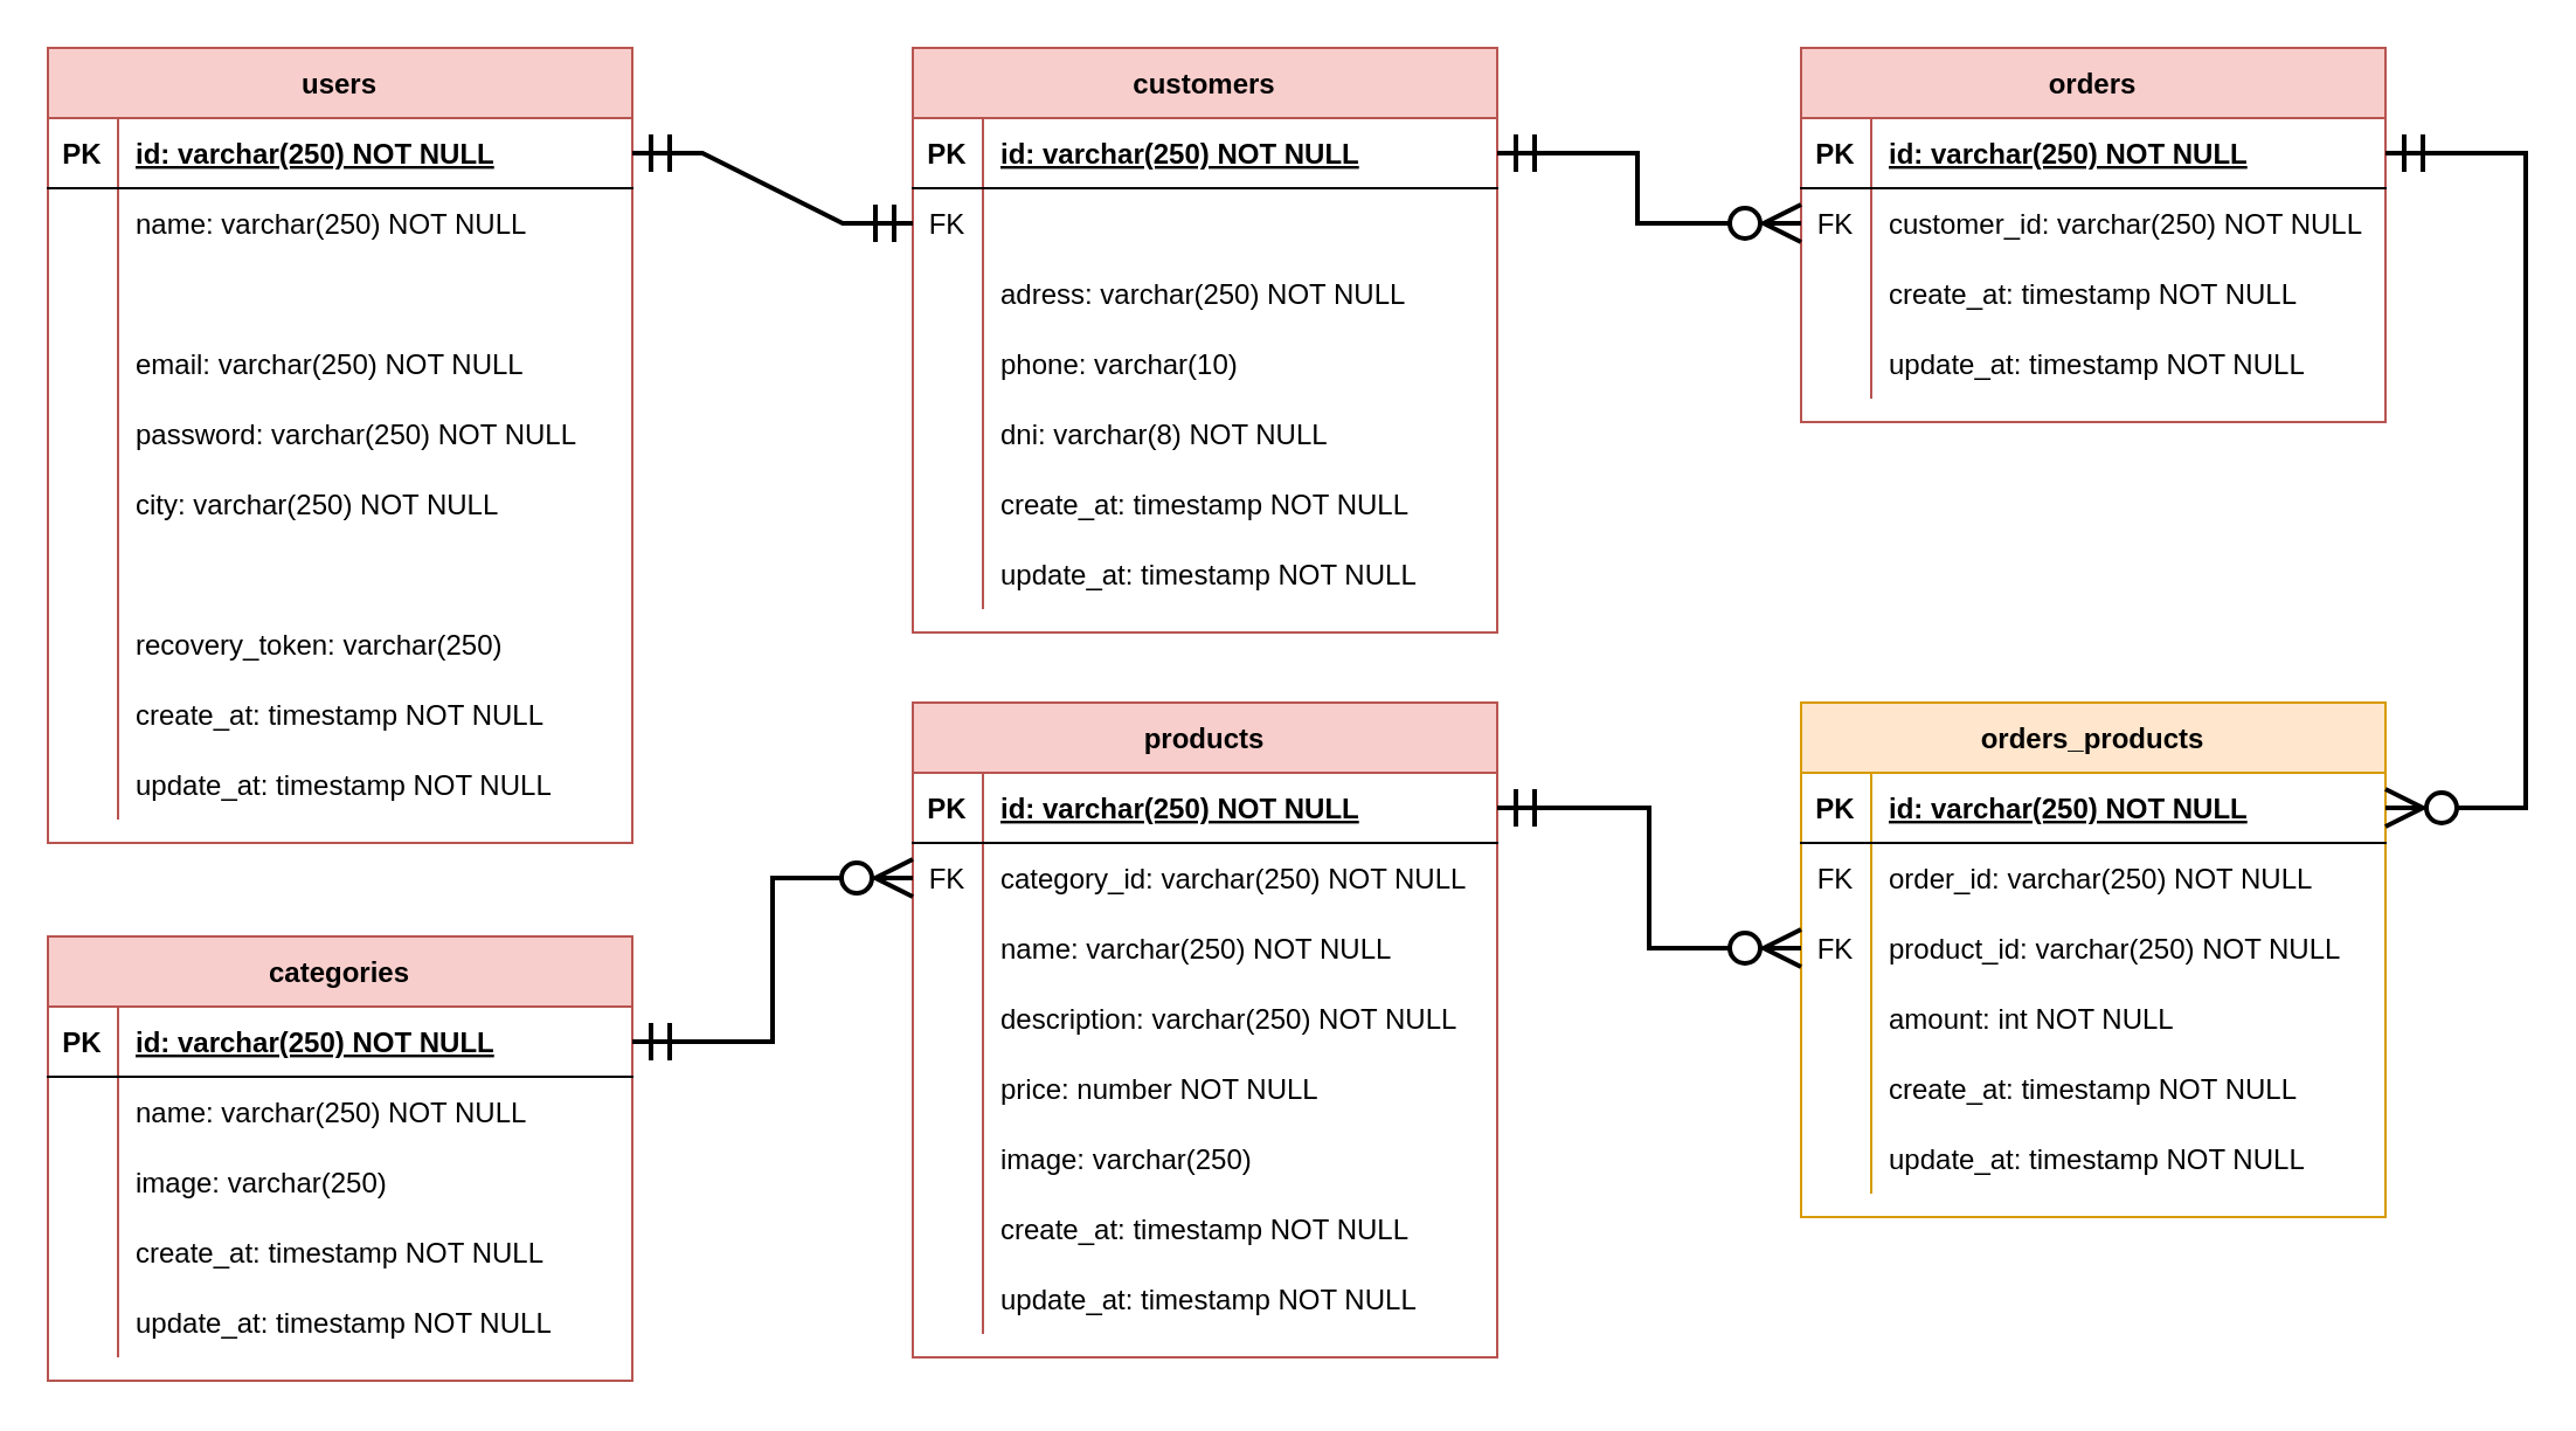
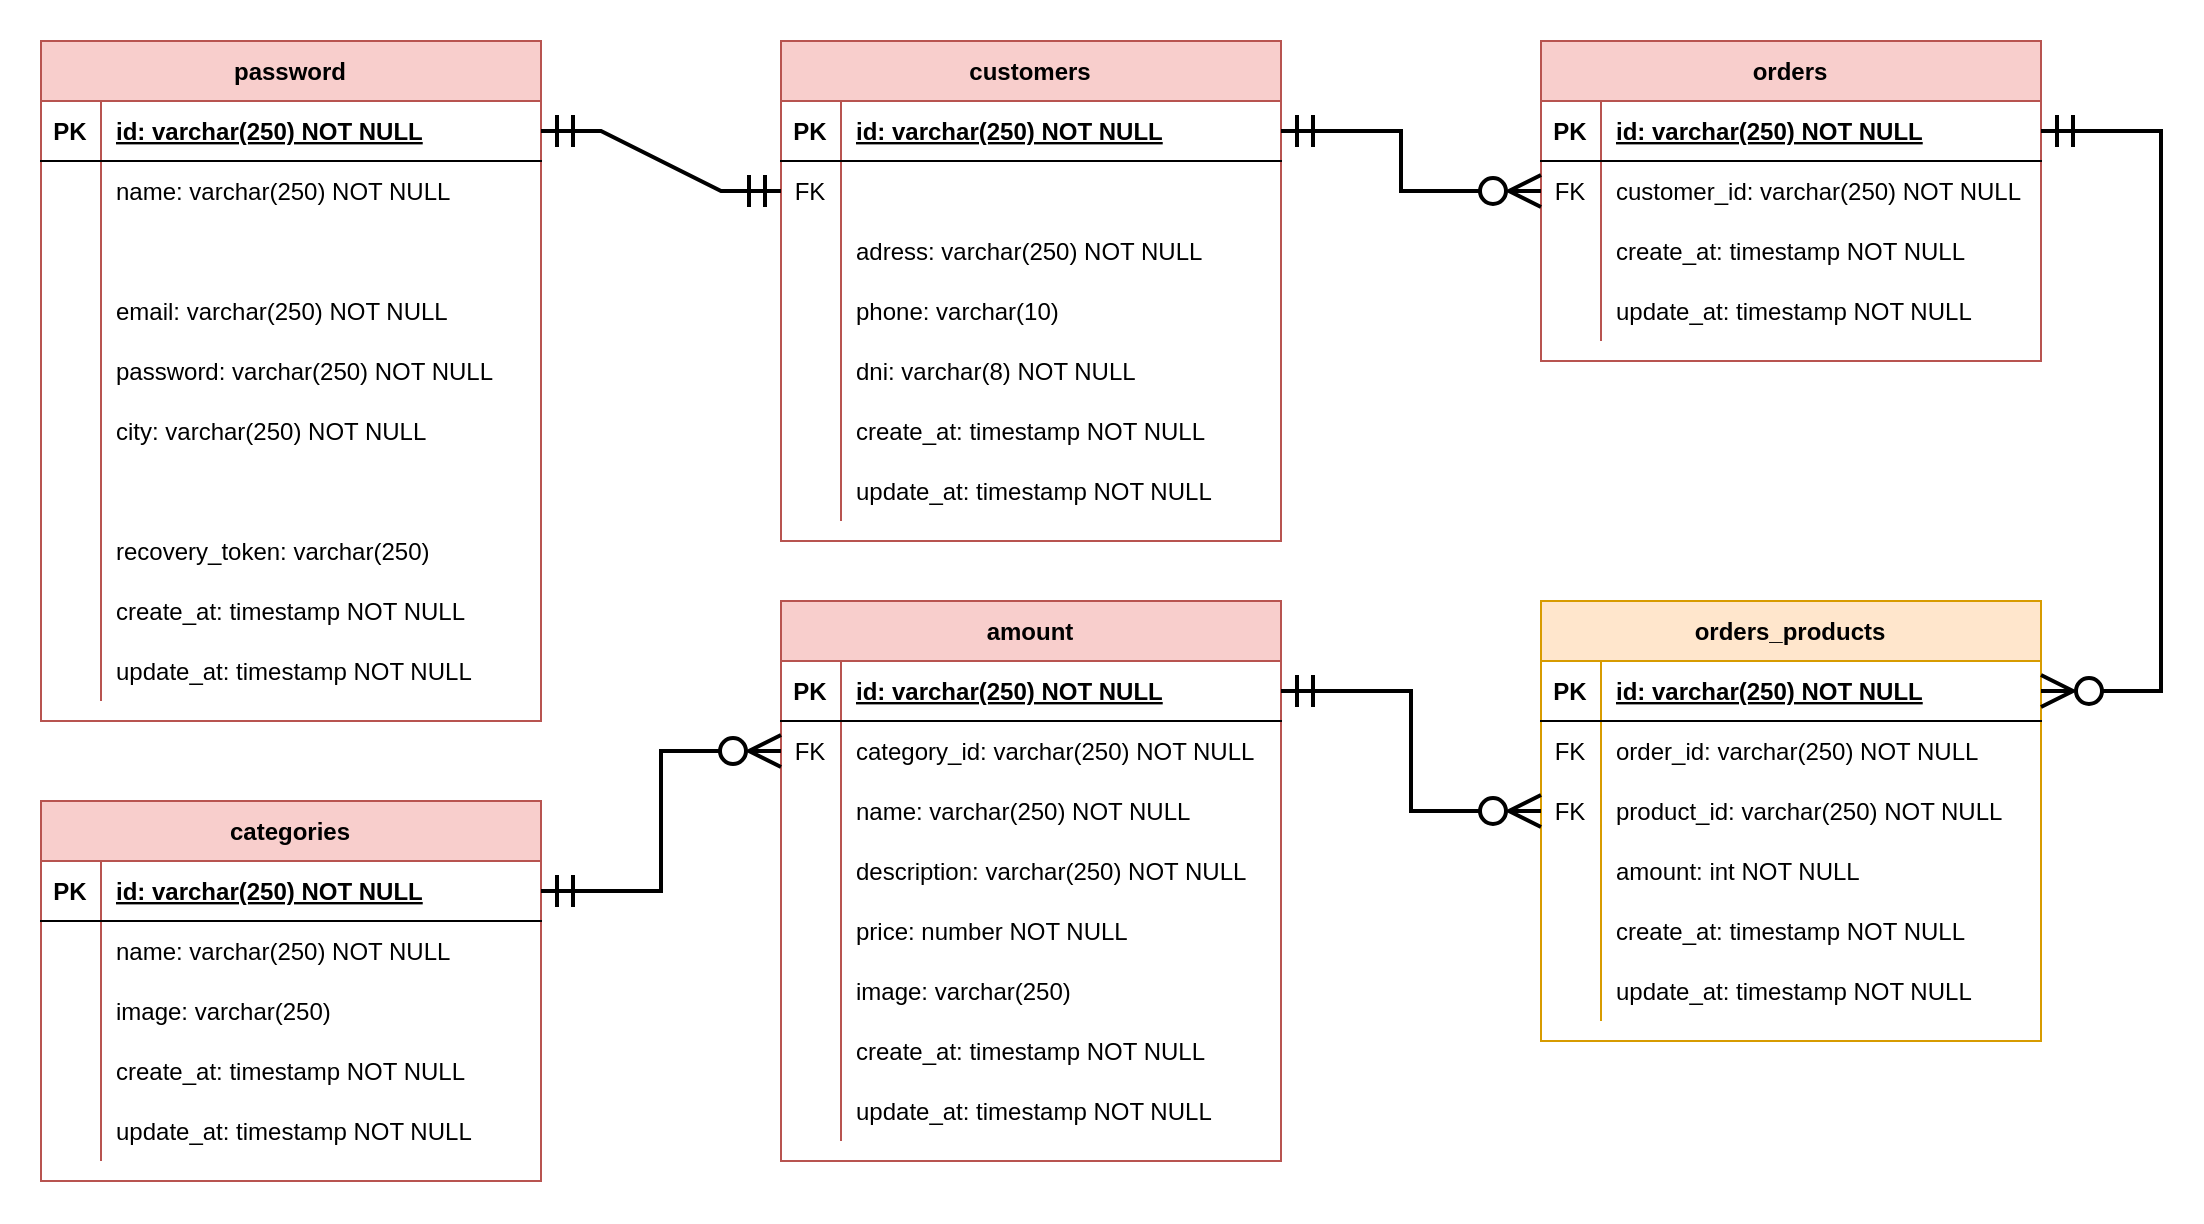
- <mxCell id="23" value="users" style="shape=table;startSize=30;container=1;collapsible=1;childLayout=tableLayout;fixedRows=1;rowLines=0;fontStyle=1;align=center;resizeLast=1;fillColor=#f8cecc;strokeColor=#b85450;" parent="1" vertex="1"><mxGeometry x="20" y="20" width="250" height="340.0" as="geometry" /></mxCell>
+ <mxCell id="23" value="password" style="shape=table;startSize=30;container=1;collapsible=1;childLayout=tableLayout;fixedRows=1;rowLines=0;fontStyle=1;align=center;resizeLast=1;fillColor=#f8cecc;strokeColor=#b85450;" parent="1" vertex="1"><mxGeometry x="20" y="20" width="250" height="340.0" as="geometry" /></mxCell>
- <mxCell id="68" value="products" style="shape=table;startSize=30;container=1;collapsible=1;childLayout=tableLayout;fixedRows=1;rowLines=0;fontStyle=1;align=center;resizeLast=1;fillColor=#f8cecc;strokeColor=#b85450;" parent="1" vertex="1"><mxGeometry x="390" y="300" width="250" height="280" as="geometry" /></mxCell>
+ <mxCell id="68" value="amount" style="shape=table;startSize=30;container=1;collapsible=1;childLayout=tableLayout;fixedRows=1;rowLines=0;fontStyle=1;align=center;resizeLast=1;fillColor=#f8cecc;strokeColor=#b85450;" parent="1" vertex="1"><mxGeometry x="390" y="300" width="250" height="280" as="geometry" /></mxCell>
